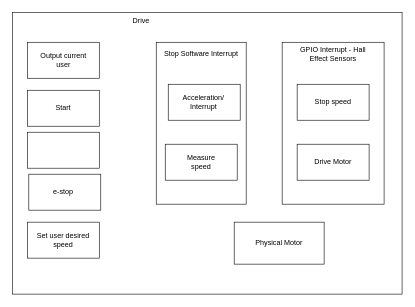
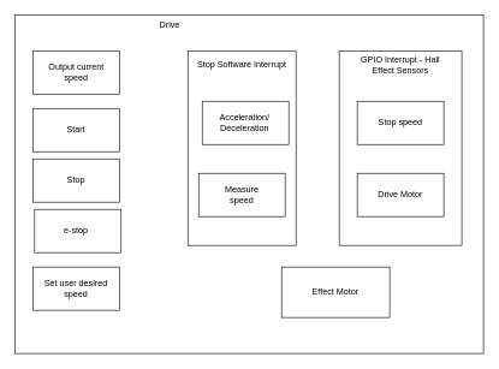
- <mxCell id="15" value="Output current user" style="text;html=1;strokeColor=none;fillColor=none;align=center;verticalAlign=middle;whiteSpace=wrap;rounded=0;" vertex="1" parent="13"><mxGeometry x="7.5" y="20" width="105" height="20" as="geometry" /></mxCell>
+ <mxCell id="15" value="Output current speed" style="text;html=1;strokeColor=none;fillColor=none;align=center;verticalAlign=middle;whiteSpace=wrap;rounded=0;" vertex="1" parent="13"><mxGeometry x="7.5" y="20" width="105" height="20" as="geometry" /></mxCell>
- <mxCell id="8" value="&lt;div&gt;Acceleration/&lt;/div&gt;&lt;div&gt;Interrupt&lt;/div&gt;" style="text;html=1;strokeColor=none;fillColor=none;align=center;verticalAlign=middle;whiteSpace=wrap;rounded=0;" vertex="1" parent="6"><mxGeometry x="30" y="20" width="57.5" height="20" as="geometry" /></mxCell>
+ <mxCell id="8" value="&lt;div&gt;Acceleration/&lt;/div&gt;&lt;div&gt;Deceleration&lt;/div&gt;" style="text;html=1;strokeColor=none;fillColor=none;align=center;verticalAlign=middle;whiteSpace=wrap;rounded=0;" vertex="1" parent="6"><mxGeometry x="30" y="20" width="57.5" height="20" as="geometry" /></mxCell>
+ <mxCell id="21" value="Stop" style="text;html=1;strokeColor=none;fillColor=none;align=center;verticalAlign=middle;whiteSpace=wrap;rounded=0;" vertex="1" parent="19"><mxGeometry x="40" y="20" width="40" height="20" as="geometry" /></mxCell>
- <mxCell id="31" value="Physical Motor" style="text;html=1;strokeColor=none;fillColor=none;align=center;verticalAlign=middle;whiteSpace=wrap;rounded=0;" vertex="1" parent="29"><mxGeometry x="30" y="26.25" width="90" height="17.5" as="geometry" /></mxCell>
+ <mxCell id="31" value="Effect Motor" style="text;html=1;strokeColor=none;fillColor=none;align=center;verticalAlign=middle;whiteSpace=wrap;rounded=0;" vertex="1" parent="29"><mxGeometry x="30" y="26.25" width="90" height="17.5" as="geometry" /></mxCell>
